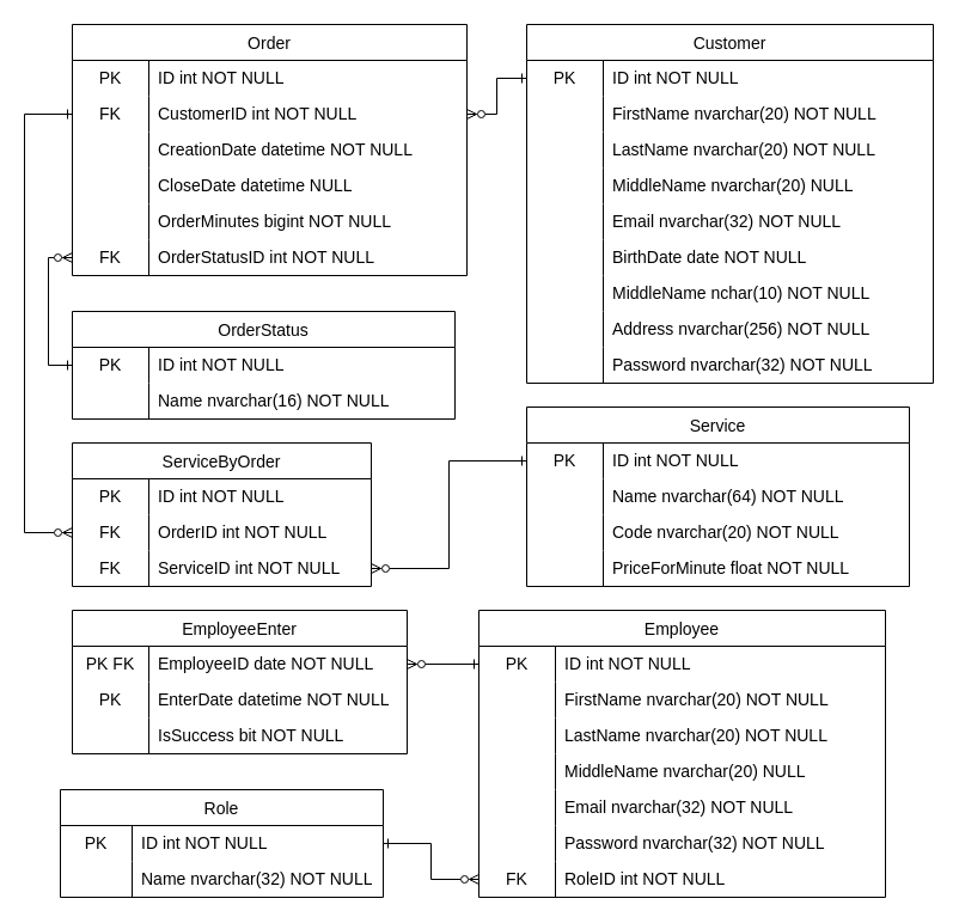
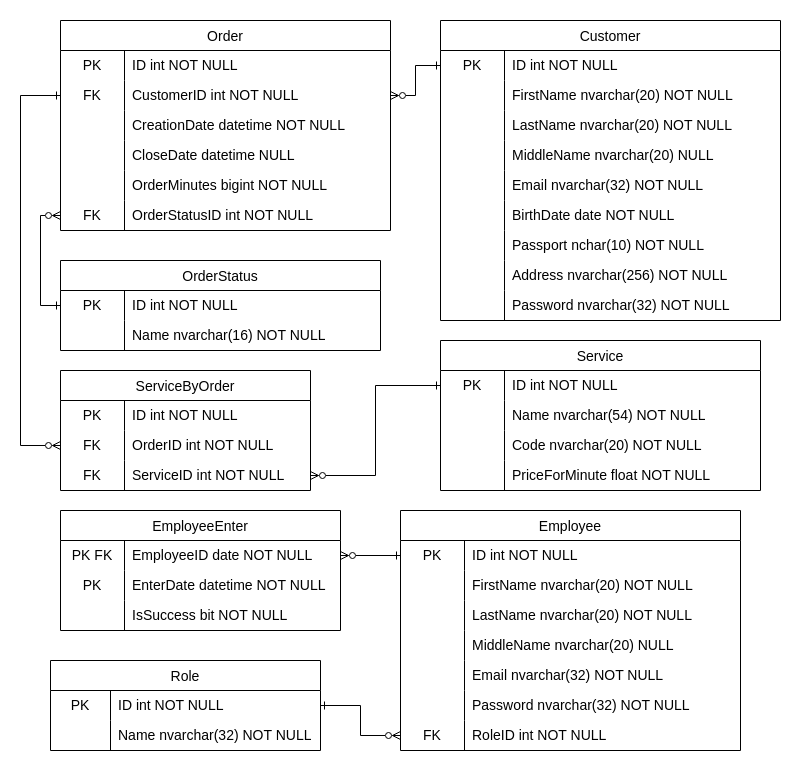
- <mxCell id="33" value="MiddleName nchar(10) NOT NULL" style="shape=partialRectangle;html=1;whiteSpace=wrap;connectable=0;fillColor=none;top=0;left=0;bottom=0;right=0;align=left;spacingLeft=6;overflow=hidden;strokeColor=inherit;fontSize=14;" parent="31" vertex="1"><mxGeometry x="64" width="276" height="30" as="geometry"><mxRectangle width="276" height="30" as="alternateBounds" /></mxGeometry></mxCell>
+ <mxCell id="33" value="Passport nchar(10) NOT NULL" style="shape=partialRectangle;html=1;whiteSpace=wrap;connectable=0;fillColor=none;top=0;left=0;bottom=0;right=0;align=left;spacingLeft=6;overflow=hidden;strokeColor=inherit;fontSize=14;" parent="31" vertex="1"><mxGeometry x="64" width="276" height="30" as="geometry"><mxRectangle width="276" height="30" as="alternateBounds" /></mxGeometry></mxCell>
- <mxCell id="65" value="Name nvarchar(64) NOT NULL" style="shape=partialRectangle;html=1;whiteSpace=wrap;connectable=0;fillColor=none;top=0;left=0;bottom=0;right=0;align=left;spacingLeft=6;overflow=hidden;strokeColor=inherit;fontSize=14;" parent="63" vertex="1"><mxGeometry x="64" width="256" height="30" as="geometry"><mxRectangle width="256" height="30" as="alternateBounds" /></mxGeometry></mxCell>
+ <mxCell id="65" value="Name nvarchar(54) NOT NULL" style="shape=partialRectangle;html=1;whiteSpace=wrap;connectable=0;fillColor=none;top=0;left=0;bottom=0;right=0;align=left;spacingLeft=6;overflow=hidden;strokeColor=inherit;fontSize=14;" parent="63" vertex="1"><mxGeometry x="64" width="256" height="30" as="geometry"><mxRectangle width="256" height="30" as="alternateBounds" /></mxGeometry></mxCell>
